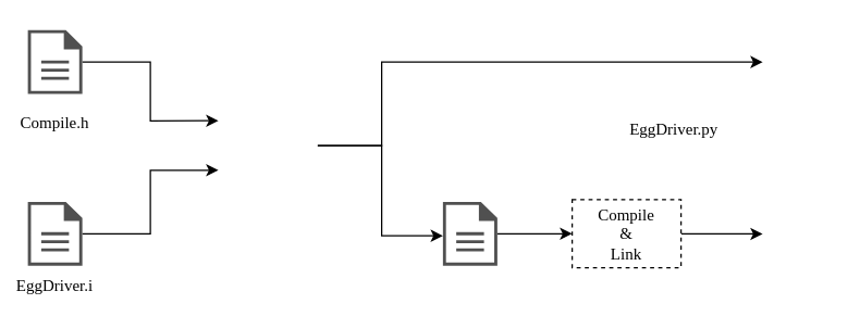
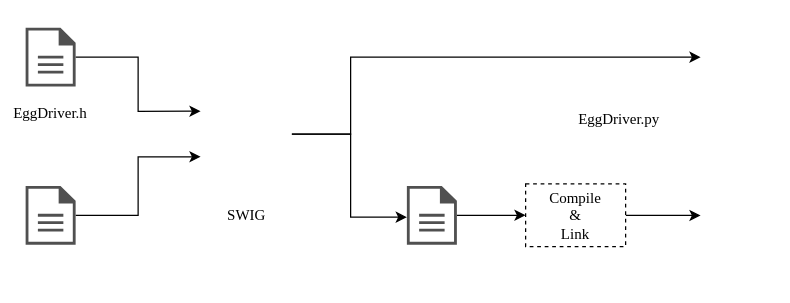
- <mxCell id="6" value="Compile.h" style="text;html=1;strokeColor=none;fillColor=none;align=center;verticalAlign=middle;whiteSpace=wrap;rounded=0;fontFamily=Times;" parent="1" vertex="1"><mxGeometry x="20" y="80" width="40" height="20" as="geometry" /></mxCell>
+ <mxCell id="6" value="EggDriver.h" style="text;html=1;strokeColor=none;fillColor=none;align=center;verticalAlign=middle;whiteSpace=wrap;rounded=0;fontFamily=Times;" parent="1" vertex="1"><mxGeometry x="20" y="80" width="40" height="20" as="geometry" /></mxCell>
+ <mxCell id="15" value="SWIG" style="text;html=1;strokeColor=none;fillColor=none;align=center;verticalAlign=middle;whiteSpace=wrap;rounded=0;fontFamily=Times;" parent="1" vertex="1"><mxGeometry x="176.5" y="161.63" width="40" height="20" as="geometry" /></mxCell>
- <mxCell id="11" value="EggDriver.i" style="text;html=1;strokeColor=none;fillColor=none;align=center;verticalAlign=middle;whiteSpace=wrap;rounded=0;fontFamily=Times;" parent="1" vertex="1"><mxGeometry x="20" y="199.5" width="40" height="20" as="geometry" /></mxCell>
